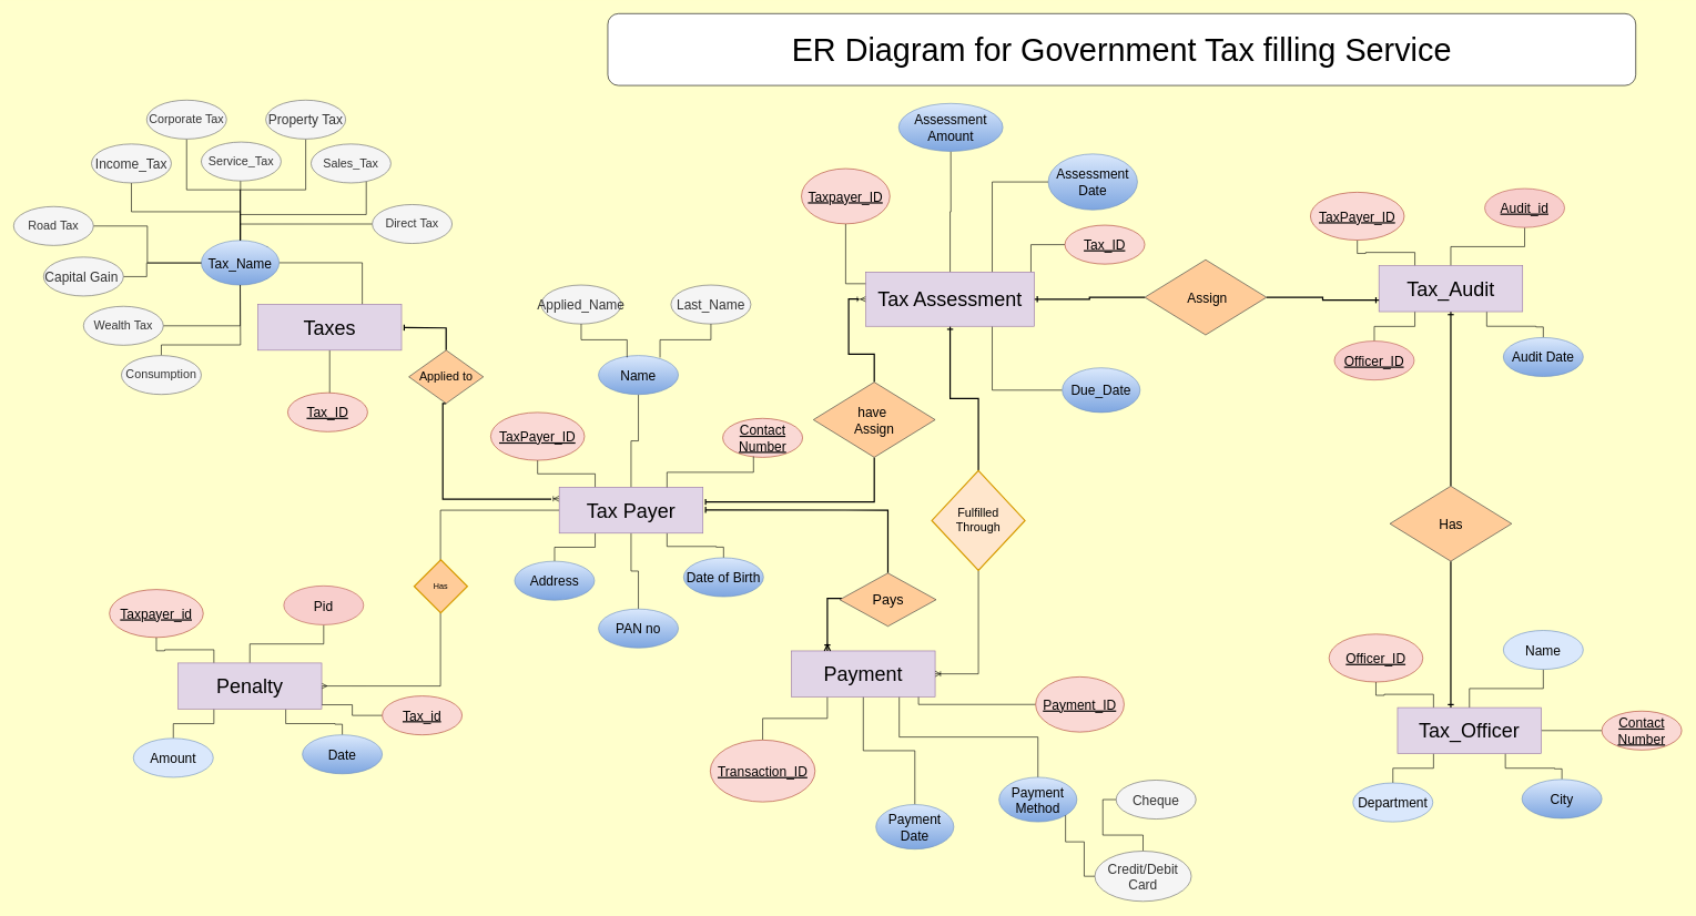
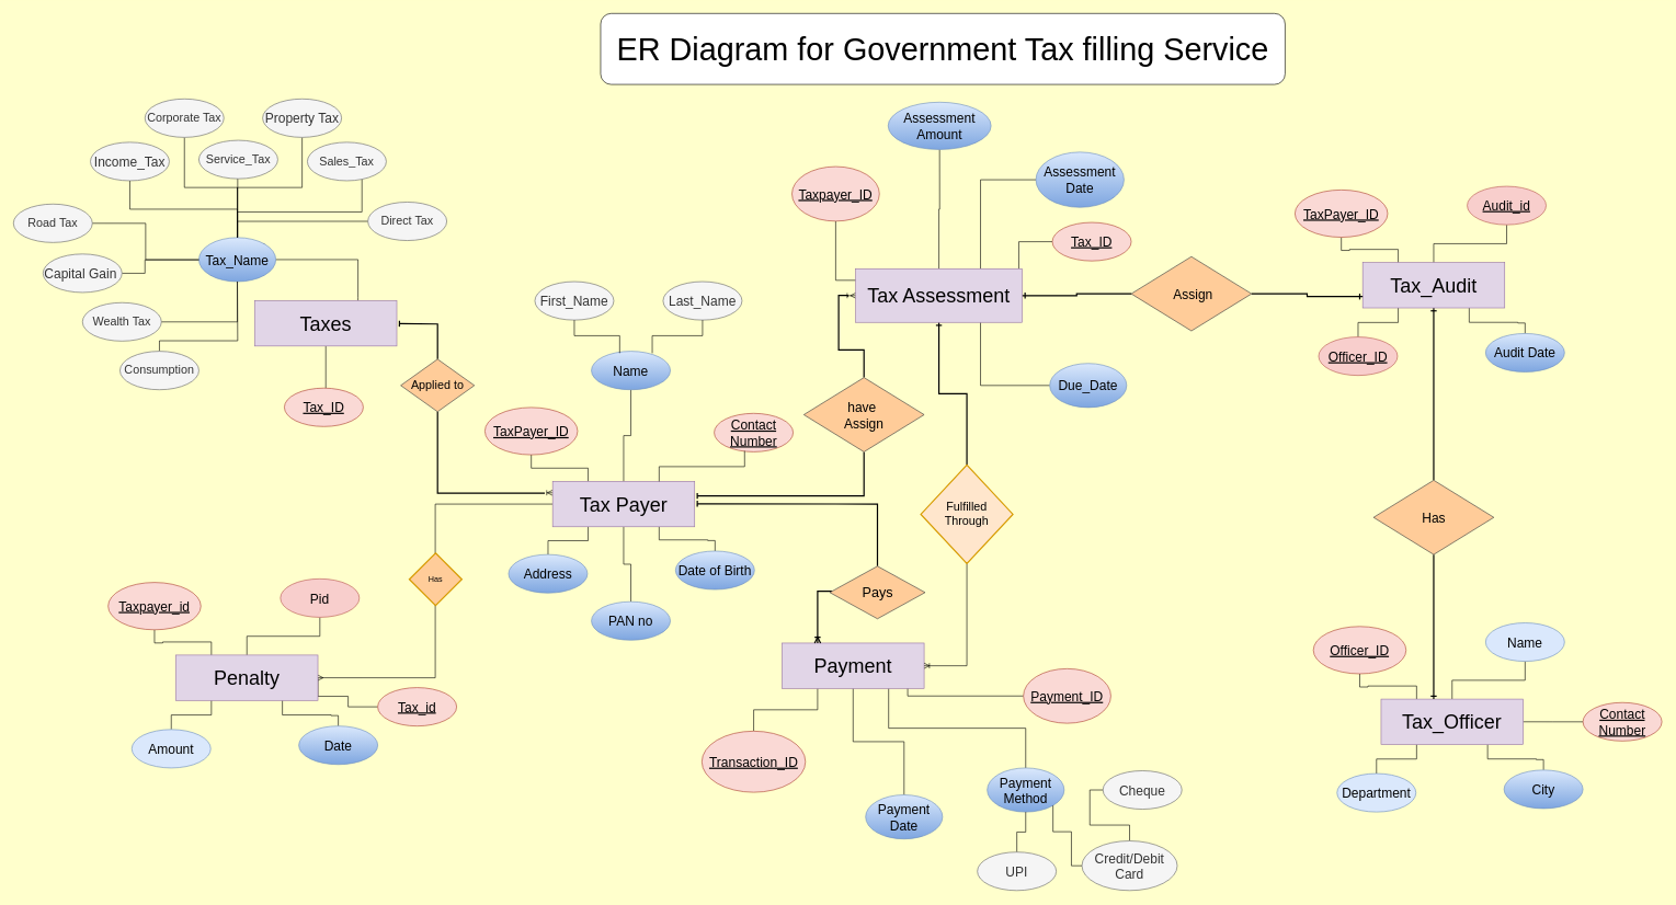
- <mxCell id="70" value="&lt;font style=&quot;font-size: 48px;&quot;&gt;ER Diagram for Government Tax filling Service&lt;/font&gt;" style="rounded=1;whiteSpace=wrap;html=1;" vertex="1" parent="1"><mxGeometry x="913" y="20" width="1545" height="108" as="geometry" /></mxCell>
+ <mxCell id="70" value="&lt;font style=&quot;font-size: 48px;&quot;&gt;ER Diagram for Government Tax filling Service&lt;/font&gt;" style="rounded=1;whiteSpace=wrap;html=1;" vertex="1" parent="1"><mxGeometry x="913" y="20" width="1041" height="108" as="geometry" /></mxCell>
- <mxCell id="57" value="&lt;font style=&quot;font-size: 20px;&quot;&gt;Applied_Name&lt;/font&gt;" style="ellipse;whiteSpace=wrap;html=1;rounded=0;fillColor=#f5f5f5;fontColor=#333333;strokeColor=#666666;" vertex="1" parent="1"><mxGeometry x="813" y="428" width="120" height="58.5" as="geometry" /></mxCell>
+ <mxCell id="57" value="&lt;font style=&quot;font-size: 20px;&quot;&gt;First_Name&lt;/font&gt;" style="ellipse;whiteSpace=wrap;html=1;rounded=0;fillColor=#f5f5f5;fontColor=#333333;strokeColor=#666666;" vertex="1" parent="1"><mxGeometry x="813" y="428" width="120" height="58.5" as="geometry" /></mxCell>
- <mxCell id="36" value="&lt;font style=&quot;font-size: 18px;&quot;&gt;Applied to&lt;/font&gt;" style="rhombus;whiteSpace=wrap;html=1;rounded=0;fillColor=#ffcc99;strokeColor=#36393d;" vertex="1" parent="1"><mxGeometry x="614" y="526" width="112" height="80" as="geometry" /></mxCell>
+ <mxCell id="36" value="&lt;font style=&quot;font-size: 18px;&quot;&gt;Applied to&lt;/font&gt;" style="rhombus;whiteSpace=wrap;html=1;rounded=0;fillColor=#ffcc99;strokeColor=#36393d;" vertex="1" parent="1"><mxGeometry x="609" y="546" width="112" height="80" as="geometry" /></mxCell>
+ <mxCell id="65" style="edgeStyle=orthogonalEdgeStyle;rounded=0;orthogonalLoop=1;jettySize=auto;html=1;entryX=0.5;entryY=1;entryDx=0;entryDy=0;endArrow=none;endFill=0;" edge="1" parent="1" source="66" target="48"><mxGeometry relative="1" as="geometry" /></mxCell>
+ <mxCell id="66" value="&lt;font style=&quot;font-size: 20px;&quot;&gt;UPI&lt;/font&gt;" style="ellipse;whiteSpace=wrap;html=1;rounded=0;fillColor=#f5f5f5;fontColor=#333333;strokeColor=#666666;" vertex="1" parent="1"><mxGeometry x="1486" y="1296" width="120" height="58.5" as="geometry" /></mxCell>
